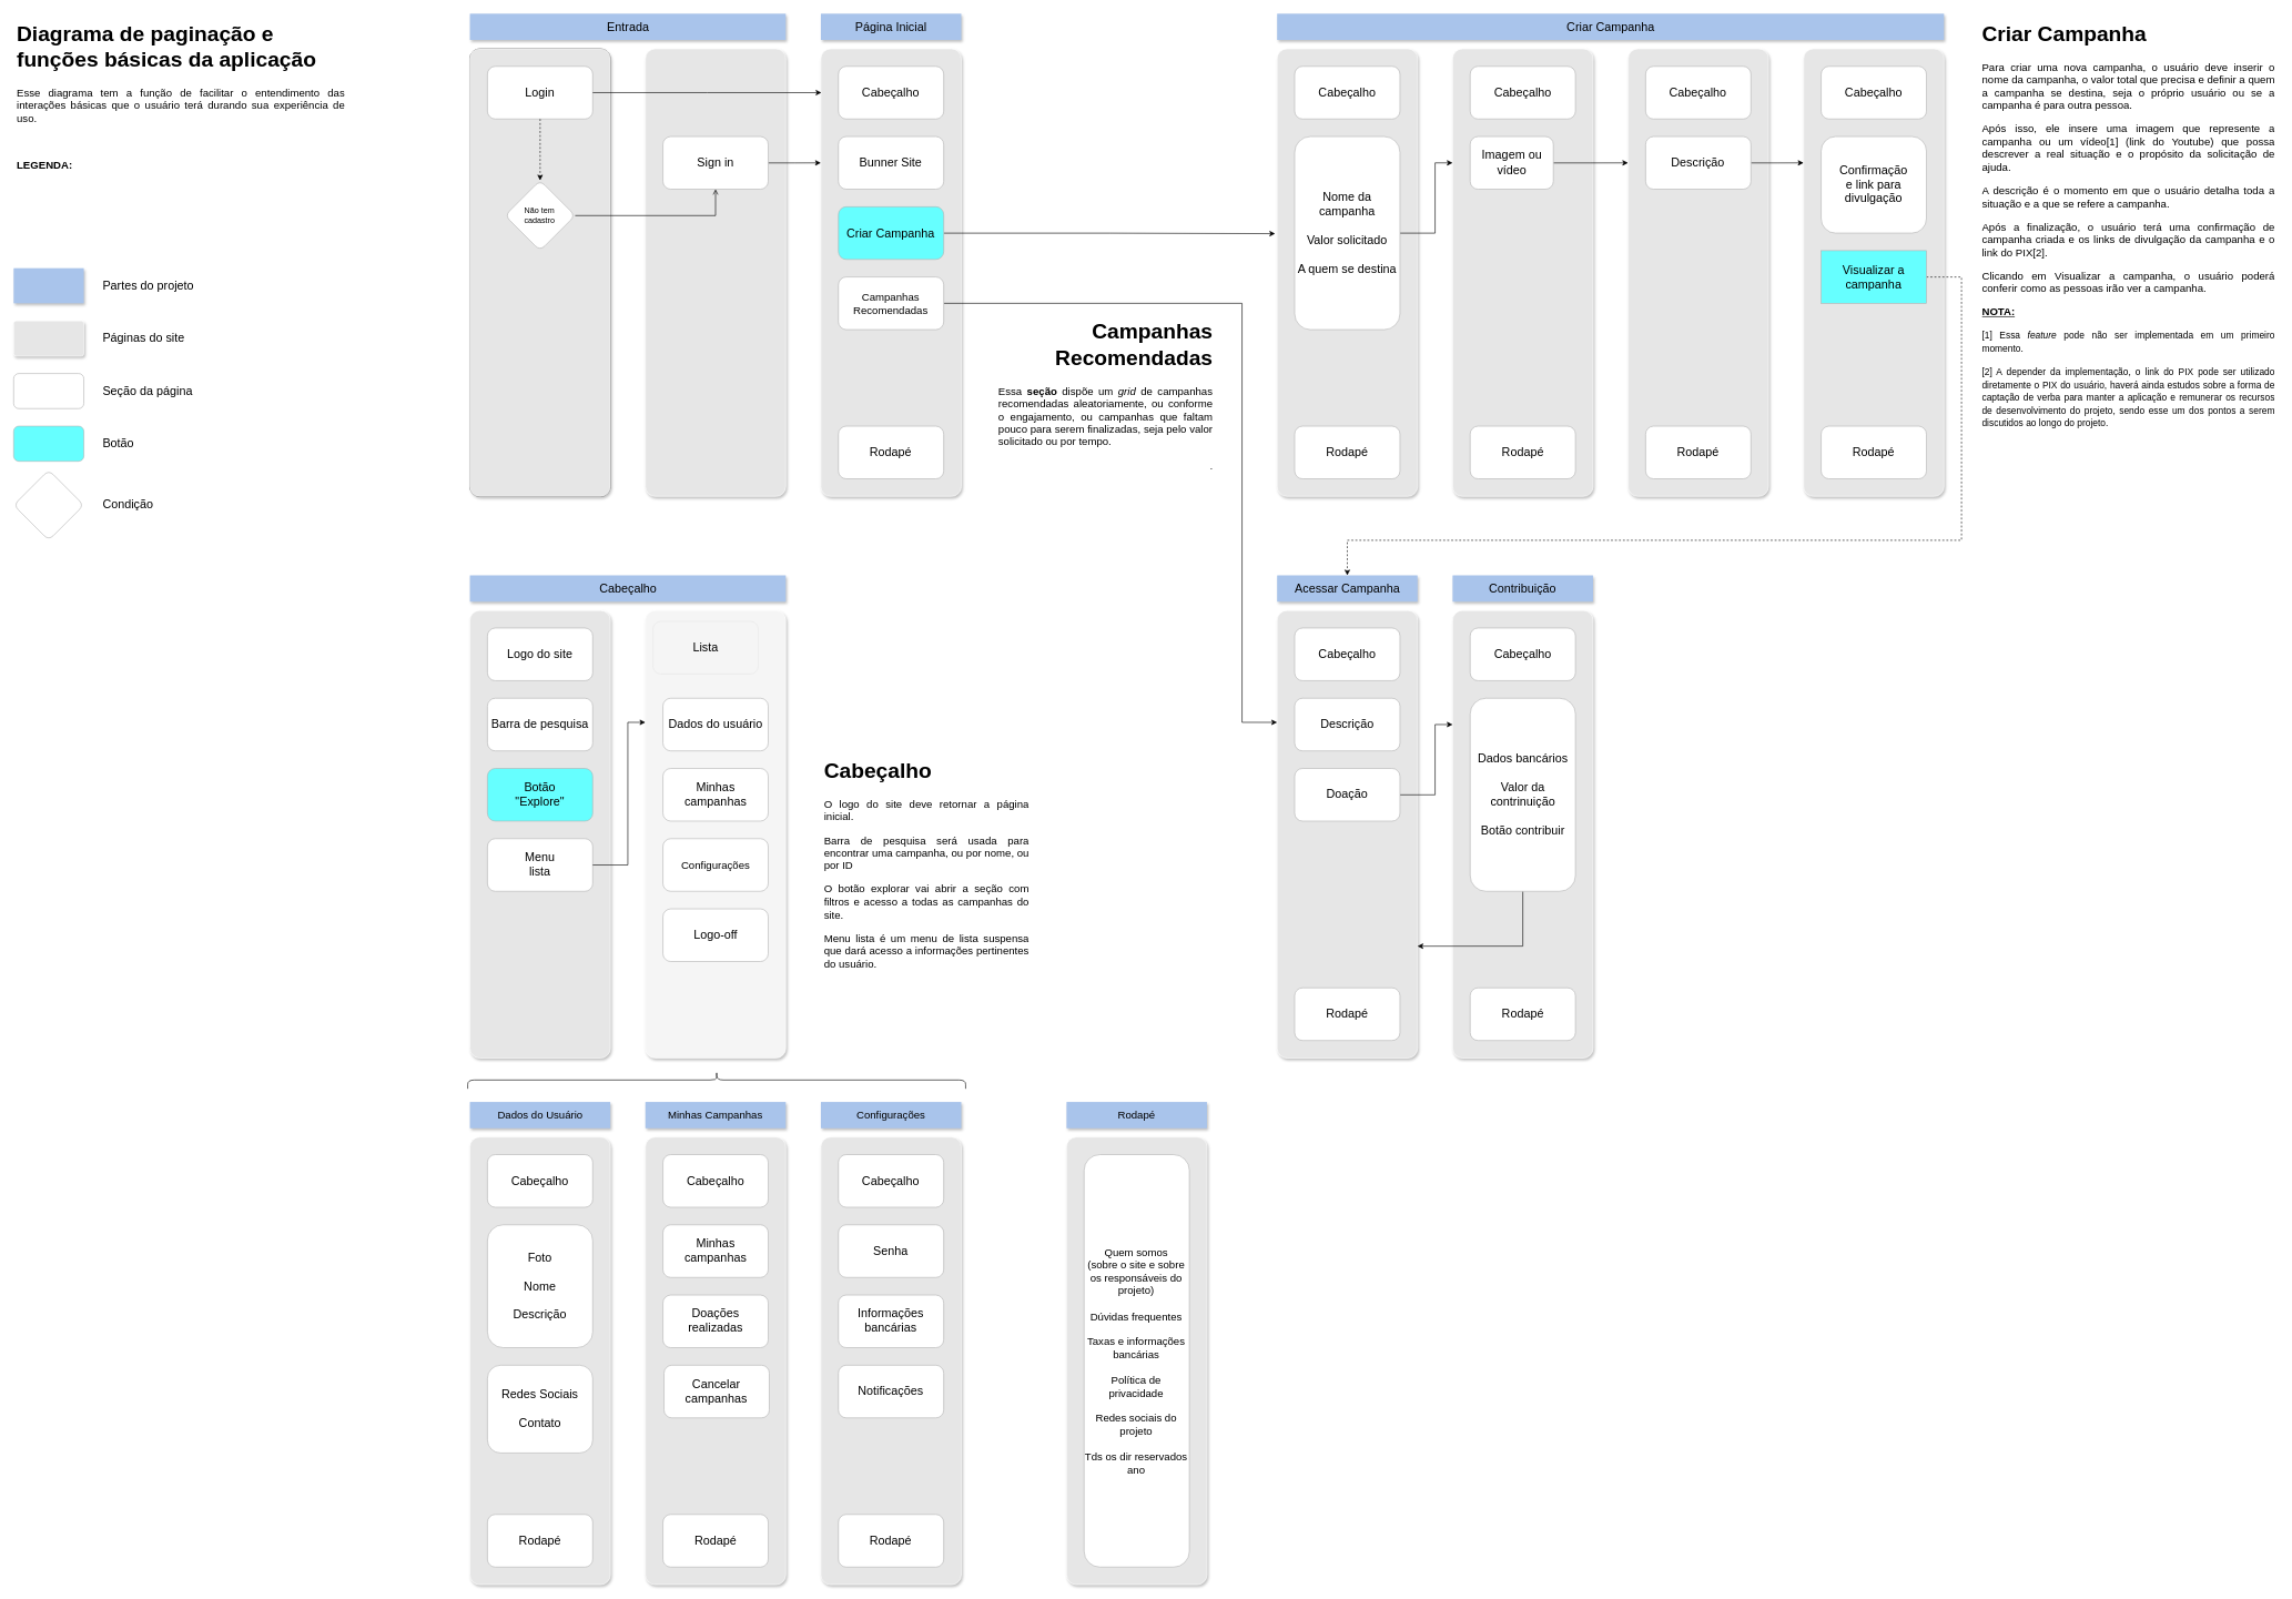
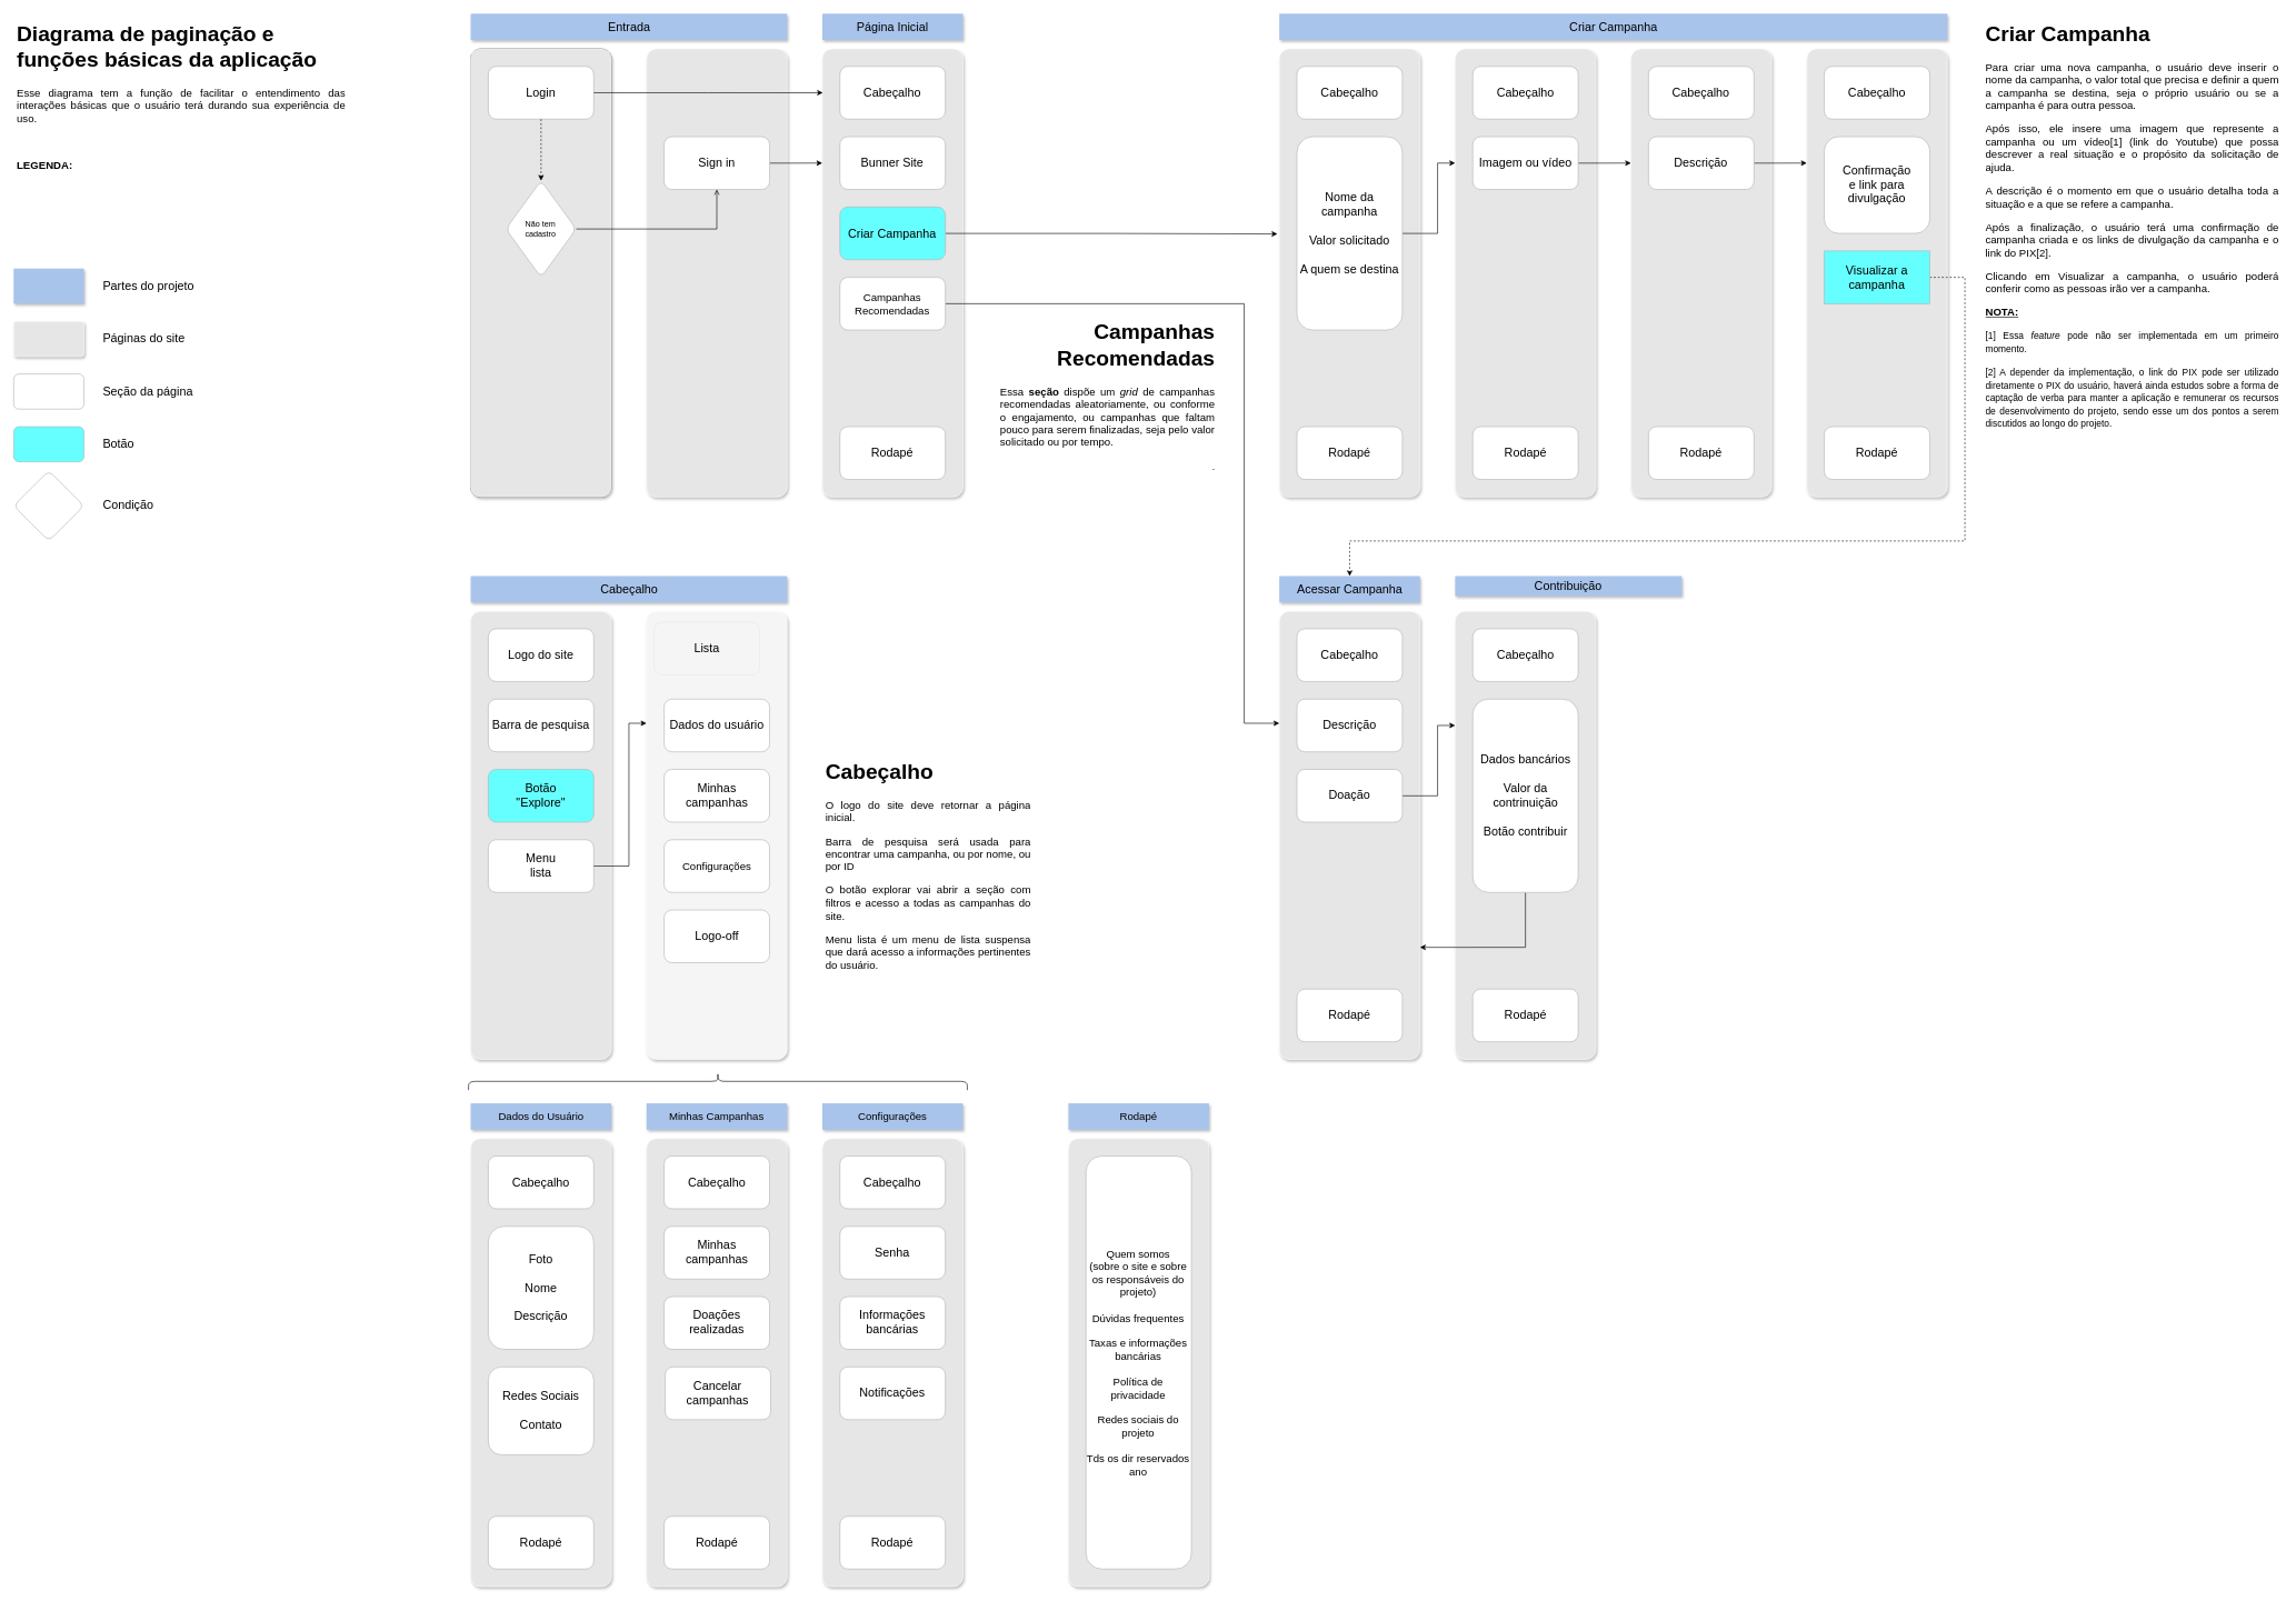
- <mxCell id="50" value="&lt;font style=&quot;font-size: 18px;&quot;&gt;Imagem ou vídeo&lt;/font&gt;" style="rounded=1;whiteSpace=wrap;html=1;strokeColor=#B3B3B3;" vertex="1" parent="2"><mxGeometry x="2188.601" y="184.581" width="125" height="79.106" as="geometry" /></mxCell>
+ <mxCell id="50" value="&lt;font style=&quot;font-size: 18px;&quot;&gt;Imagem ou vídeo&lt;/font&gt;" style="rounded=1;whiteSpace=wrap;html=1;strokeColor=#B3B3B3;" vertex="1" parent="2"><mxGeometry x="2188.601" y="184.581" width="158.212" height="79.106" as="geometry" /></mxCell>
- <mxCell id="34" value="Não tem&lt;br&gt;cadastro" style="rhombus;whiteSpace=wrap;html=1;rounded=1;strokeColor=#B3B3B3;" vertex="1" parent="2"><mxGeometry x="738.323" y="250.503" width="105.475" height="105.475" as="geometry" /></mxCell>
+ <mxCell id="34" value="Não tem&lt;br&gt;cadastro" style="rhombus;whiteSpace=wrap;html=1;rounded=1;strokeColor=#B3B3B3;" vertex="1" parent="2"><mxGeometry x="738.323" y="250.503" width="105.475" height="145" as="geometry" /></mxCell>
- <mxCell id="26" value="Contribuição" style="text;html=1;strokeColor=none;fillColor=#A9C4EB;align=center;verticalAlign=middle;whiteSpace=wrap;rounded=0;fontSize=18;shadow=1;" vertex="1" parent="2"><mxGeometry x="2162.232" y="843.799" width="210.949" height="39.553" as="geometry" /></mxCell>
+ <mxCell id="26" value="Contribuição" style="text;html=1;strokeColor=none;fillColor=#A9C4EB;align=center;verticalAlign=middle;whiteSpace=wrap;rounded=0;fontSize=18;shadow=1;" vertex="1" parent="2"><mxGeometry x="2162.232" y="843.799" width="340" height="30" as="geometry" /></mxCell>
